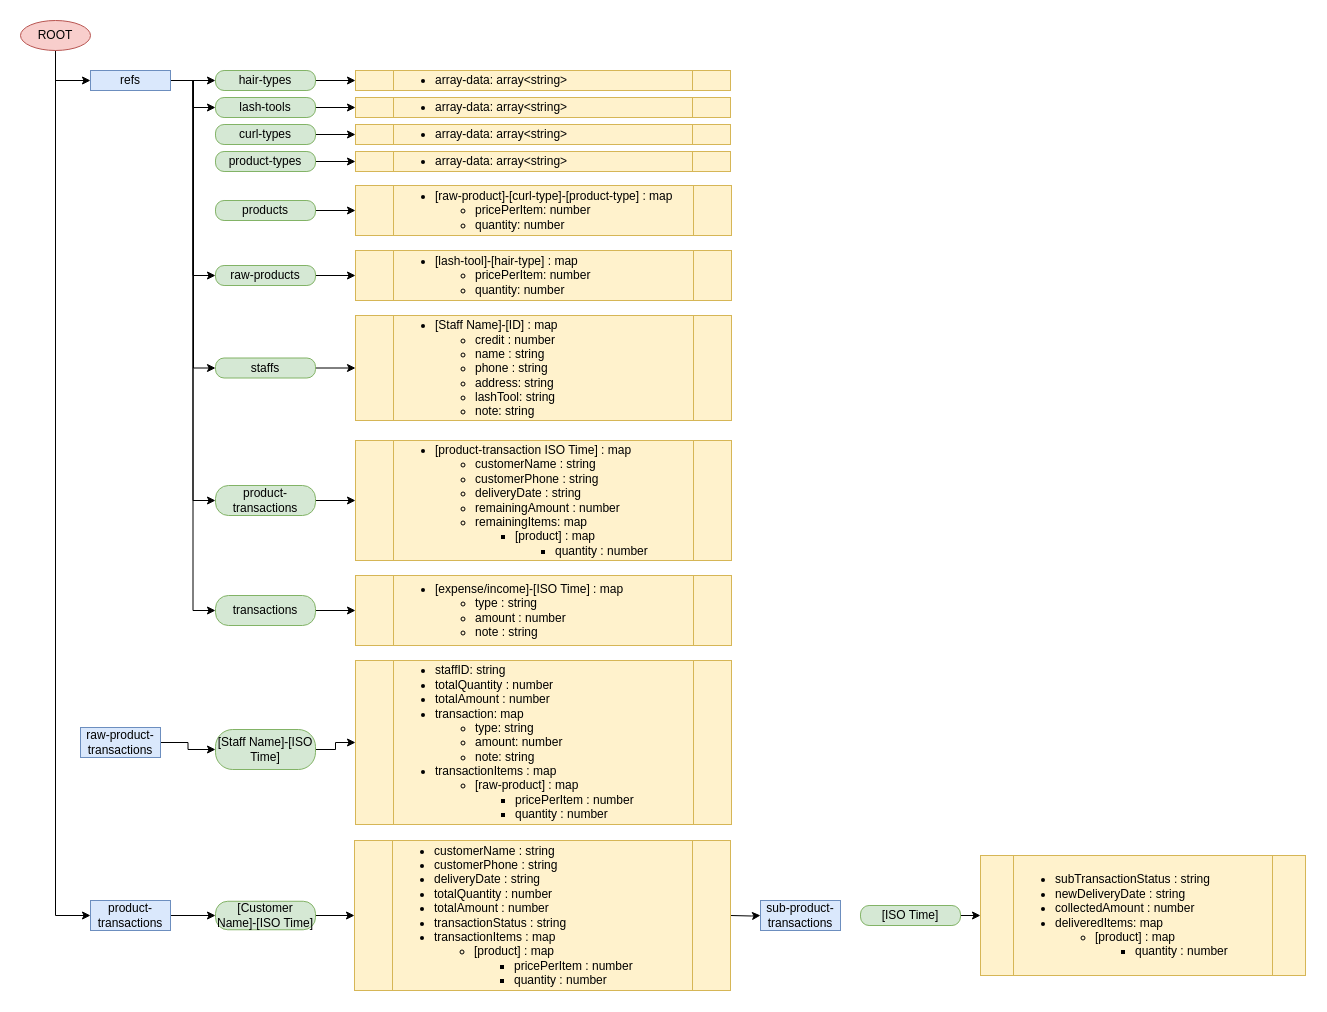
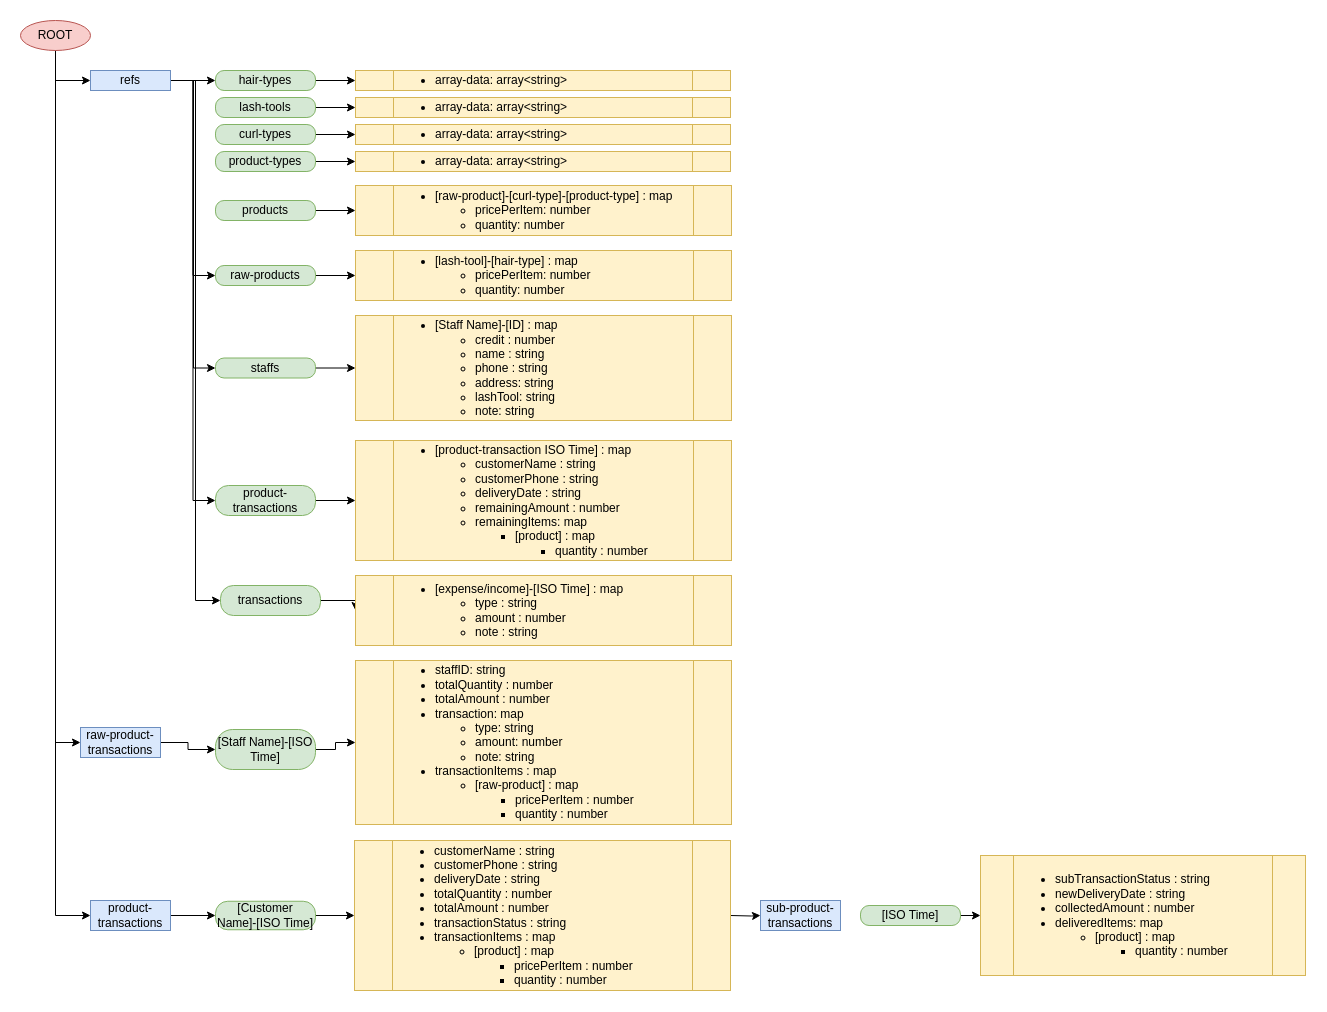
- <mxCell id="4" style="edgeStyle=orthogonalEdgeStyle;rounded=0;orthogonalLoop=1;jettySize=auto;html=1;exitX=1;exitY=0.5;exitDx=0;exitDy=0;entryX=0;entryY=0.5;entryDx=0;entryDy=0;" parent="1" source="9" target="18" edge="1"><mxGeometry relative="1" as="geometry" /></mxCell>
- <mxCell id="53" value="transactions" style="rounded=1;whiteSpace=wrap;html=1;arcSize=43;fillColor=#d5e8d4;strokeColor=#82b366;" parent="1" vertex="1"><mxGeometry x="215" y="595" width="100" height="30" as="geometry" /></mxCell>
+ <mxCell id="53" value="transactions" style="rounded=1;whiteSpace=wrap;html=1;arcSize=43;fillColor=#d5e8d4;strokeColor=#82b366;" parent="1" vertex="1"><mxGeometry x="220" y="585" width="100" height="30" as="geometry" /></mxCell>
+ <mxCell id="10" style="edgeStyle=orthogonalEdgeStyle;rounded=0;orthogonalLoop=1;jettySize=auto;html=1;exitX=0.5;exitY=1;exitDx=0;exitDy=0;entryX=0;entryY=0.5;entryDx=0;entryDy=0;" parent="1" source="12" target="26" edge="1"><mxGeometry relative="1" as="geometry" /></mxCell>
